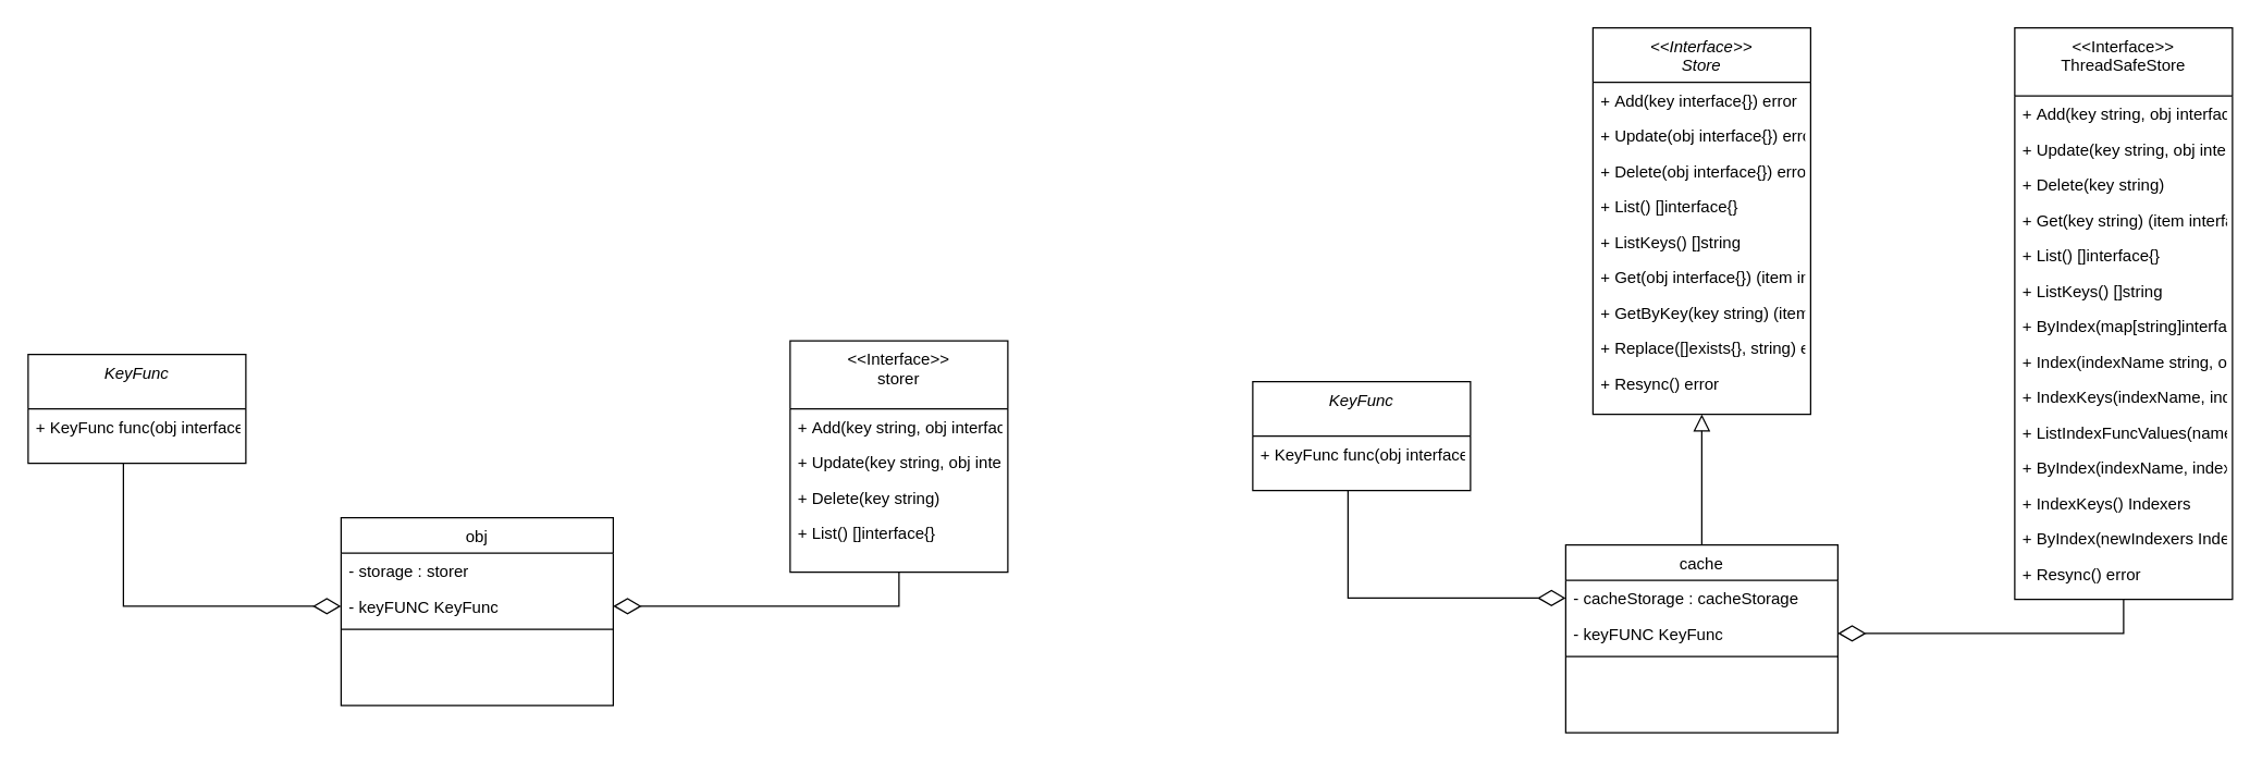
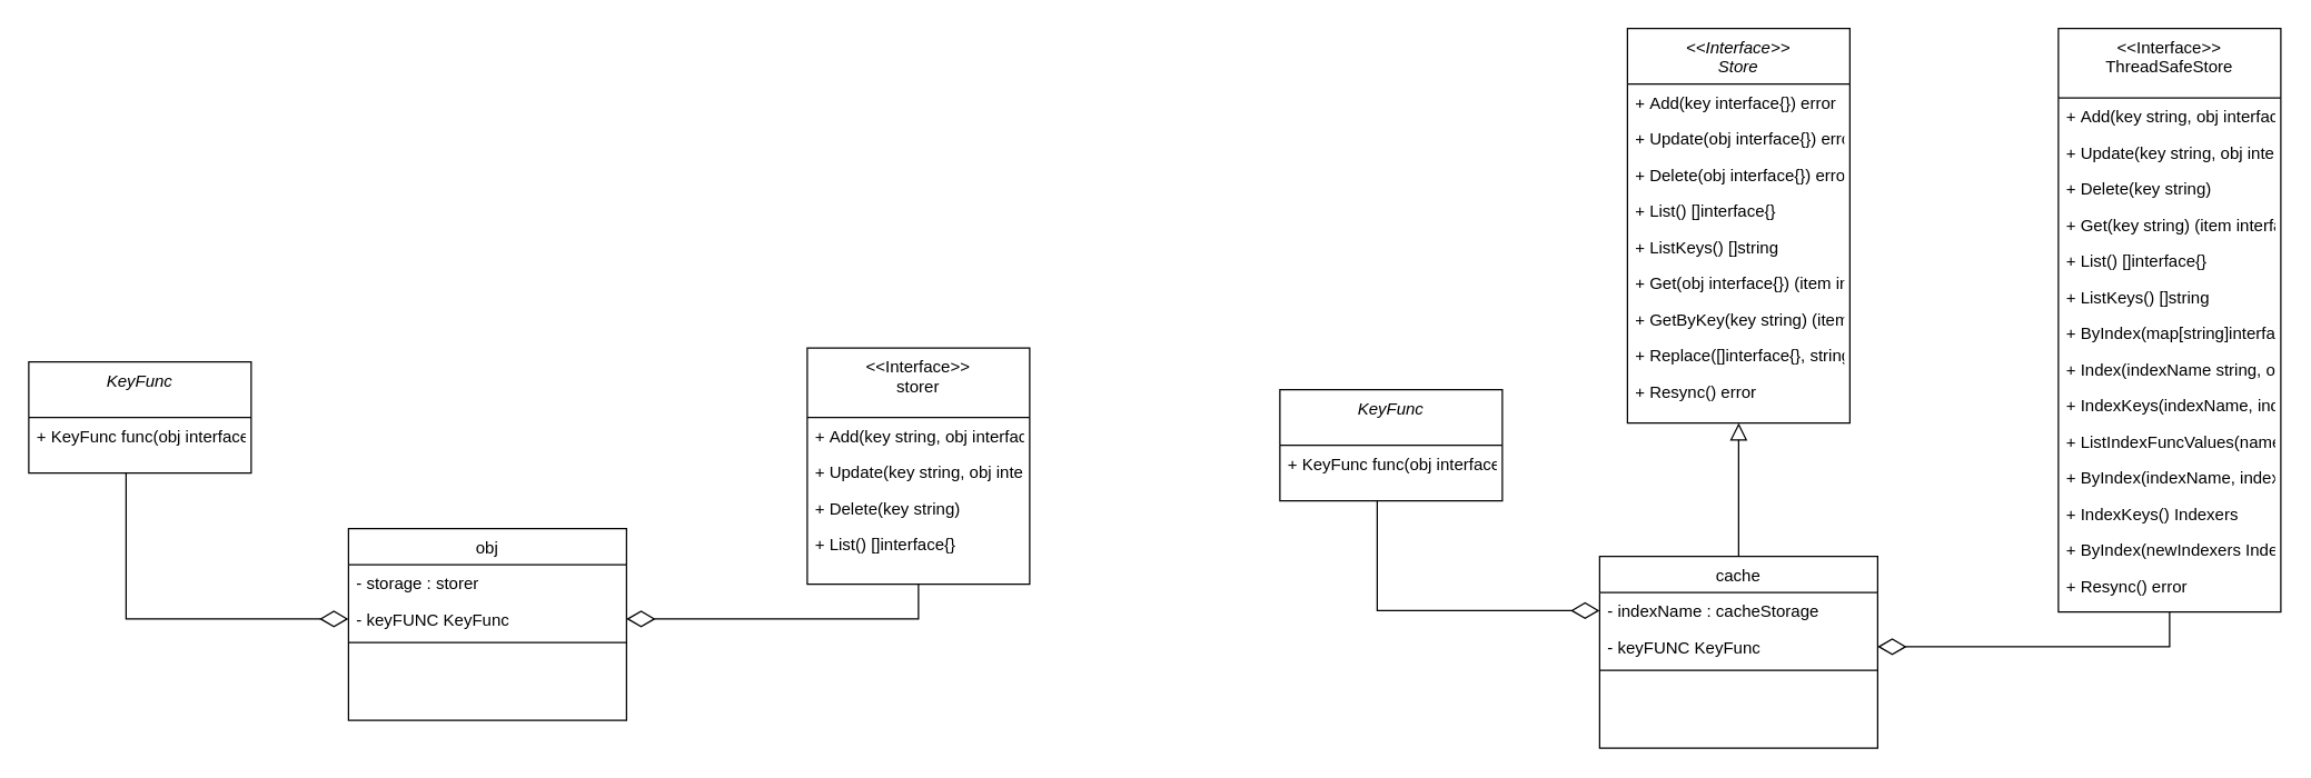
- <mxCell id="10" value="+ Replace([]exists{}, string) error&#10;" style="text;align=left;verticalAlign=top;spacingLeft=4;spacingRight=4;overflow=hidden;rotatable=0;points=[[0,0.5],[1,0.5]];portConstraint=eastwest;" vertex="1" parent="2"><mxGeometry y="222" width="160" height="26" as="geometry" /></mxCell>
+ <mxCell id="10" value="+ Replace([]interface{}, string) error&#10;" style="text;align=left;verticalAlign=top;spacingLeft=4;spacingRight=4;overflow=hidden;rotatable=0;points=[[0,0.5],[1,0.5]];portConstraint=eastwest;" vertex="1" parent="2"><mxGeometry y="222" width="160" height="26" as="geometry" /></mxCell>
- <mxCell id="13" value="- cacheStorage : cacheStorage" style="text;align=left;verticalAlign=top;spacingLeft=4;spacingRight=4;overflow=hidden;rotatable=0;points=[[0,0.5],[1,0.5]];portConstraint=eastwest;" parent="12" vertex="1"><mxGeometry y="26" width="200" height="26" as="geometry" /></mxCell>
+ <mxCell id="13" value="- indexName : cacheStorage" style="text;align=left;verticalAlign=top;spacingLeft=4;spacingRight=4;overflow=hidden;rotatable=0;points=[[0,0.5],[1,0.5]];portConstraint=eastwest;" parent="12" vertex="1"><mxGeometry y="26" width="200" height="26" as="geometry" /></mxCell>
